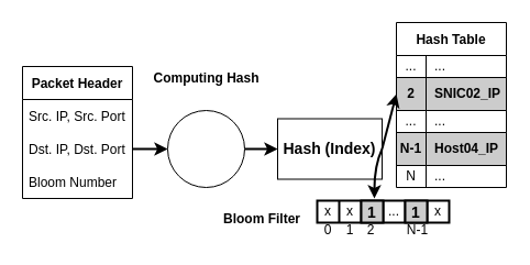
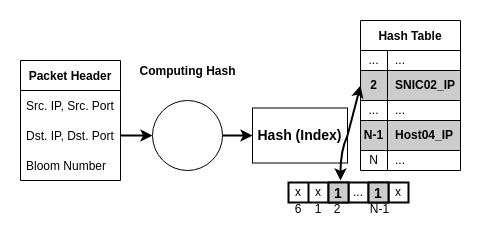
- <mxCell id="26" value="&lt;b&gt;&lt;font style=&quot;font-size: 12px;&quot;&gt;Bloom Filter&lt;/font&gt;&lt;/b&gt;" style="text;html=1;strokeColor=none;fillColor=none;align=center;verticalAlign=middle;whiteSpace=wrap;rounded=0;fontSize=16;" parent="1" vertex="1"><mxGeometry x="188" y="182" width="100" height="30" as="geometry" /></mxCell>
- <mxCell id="29" value="0" style="text;html=1;strokeColor=none;fillColor=none;align=center;verticalAlign=middle;whiteSpace=wrap;rounded=0;shadow=1;sketch=0;fontSize=12;" parent="1" vertex="1"><mxGeometry x="293" y="199" width="10" height="20" as="geometry" /></mxCell>
+ <mxCell id="29" value="6" style="text;html=1;strokeColor=none;fillColor=none;align=center;verticalAlign=middle;whiteSpace=wrap;rounded=0;shadow=1;sketch=0;fontSize=12;" parent="1" vertex="1"><mxGeometry x="293" y="199" width="10" height="20" as="geometry" /></mxCell>
